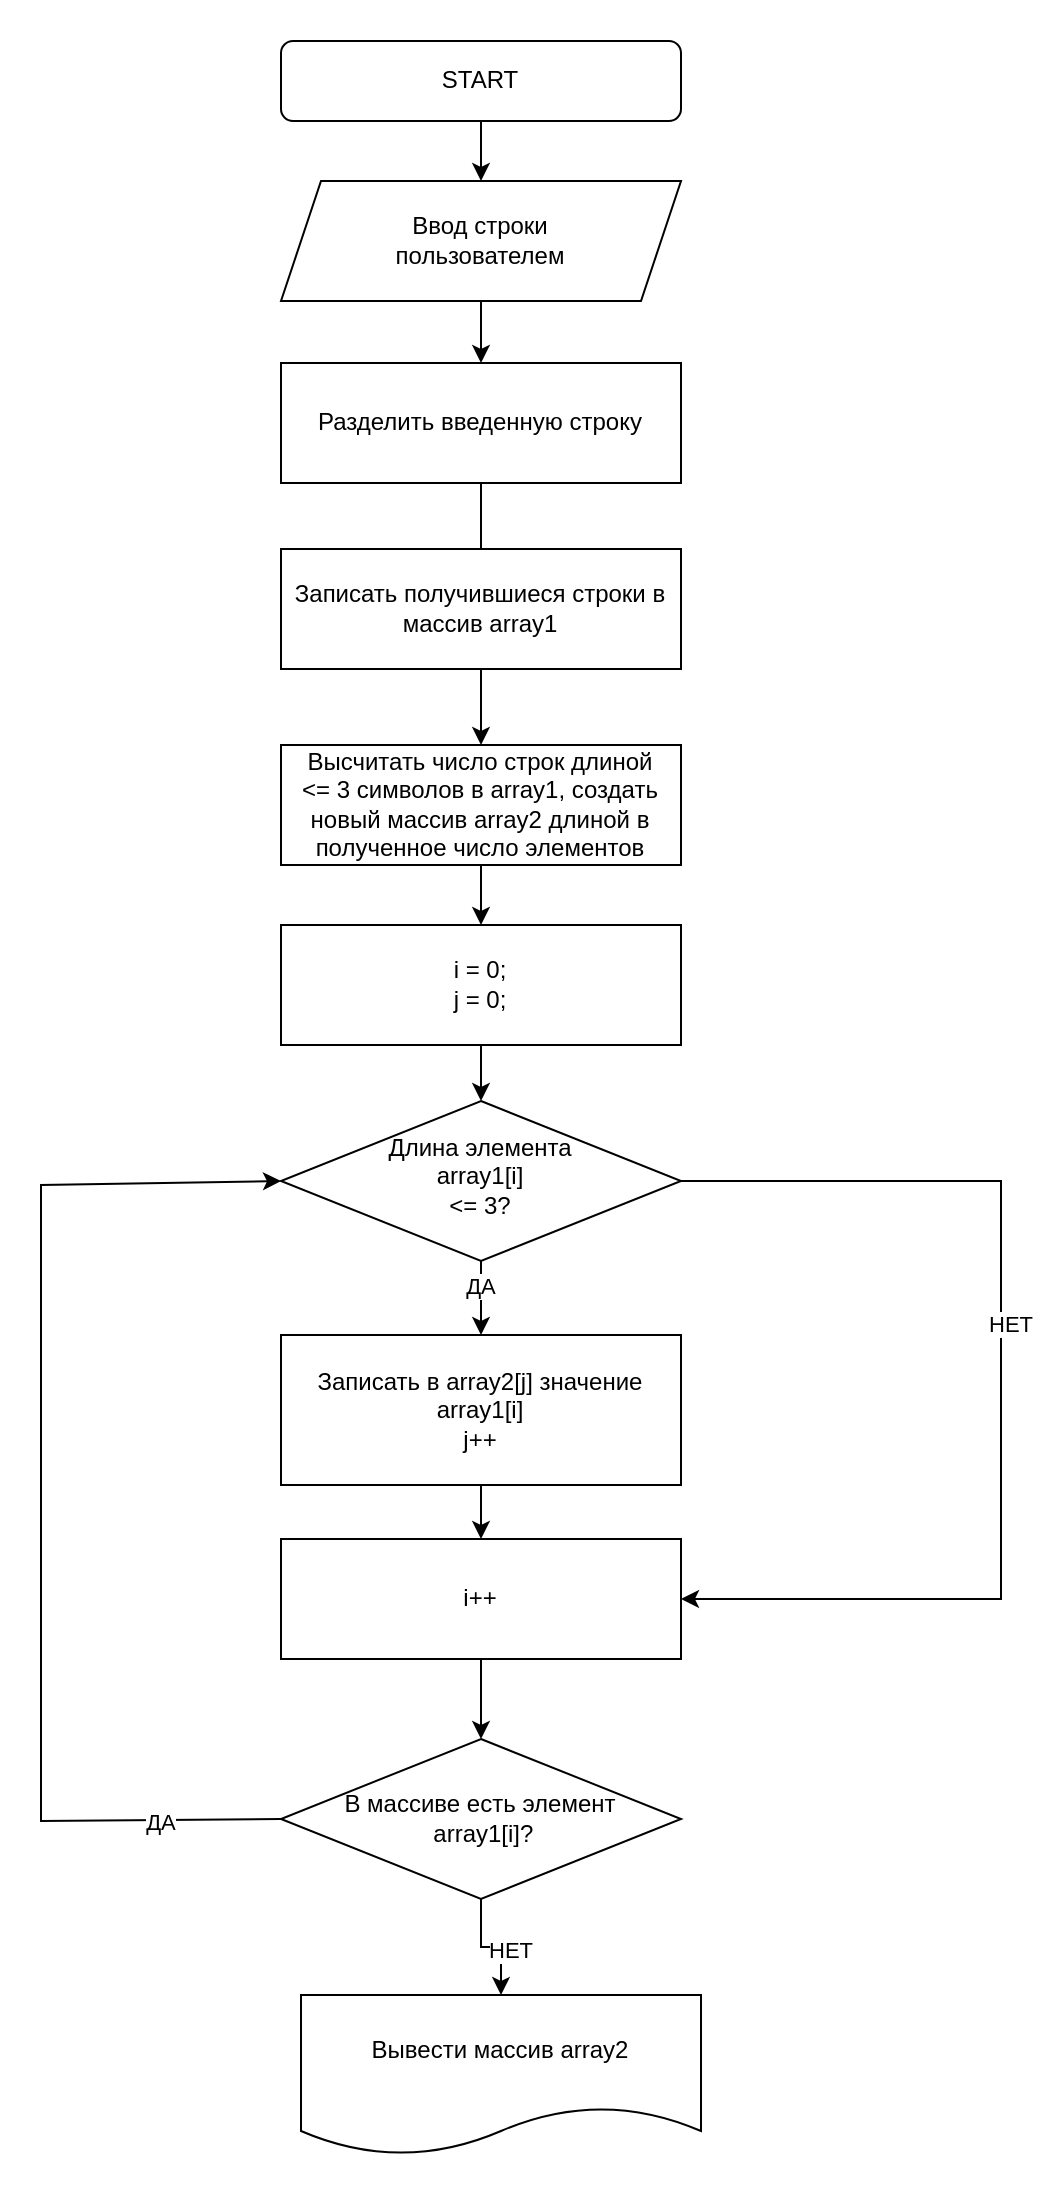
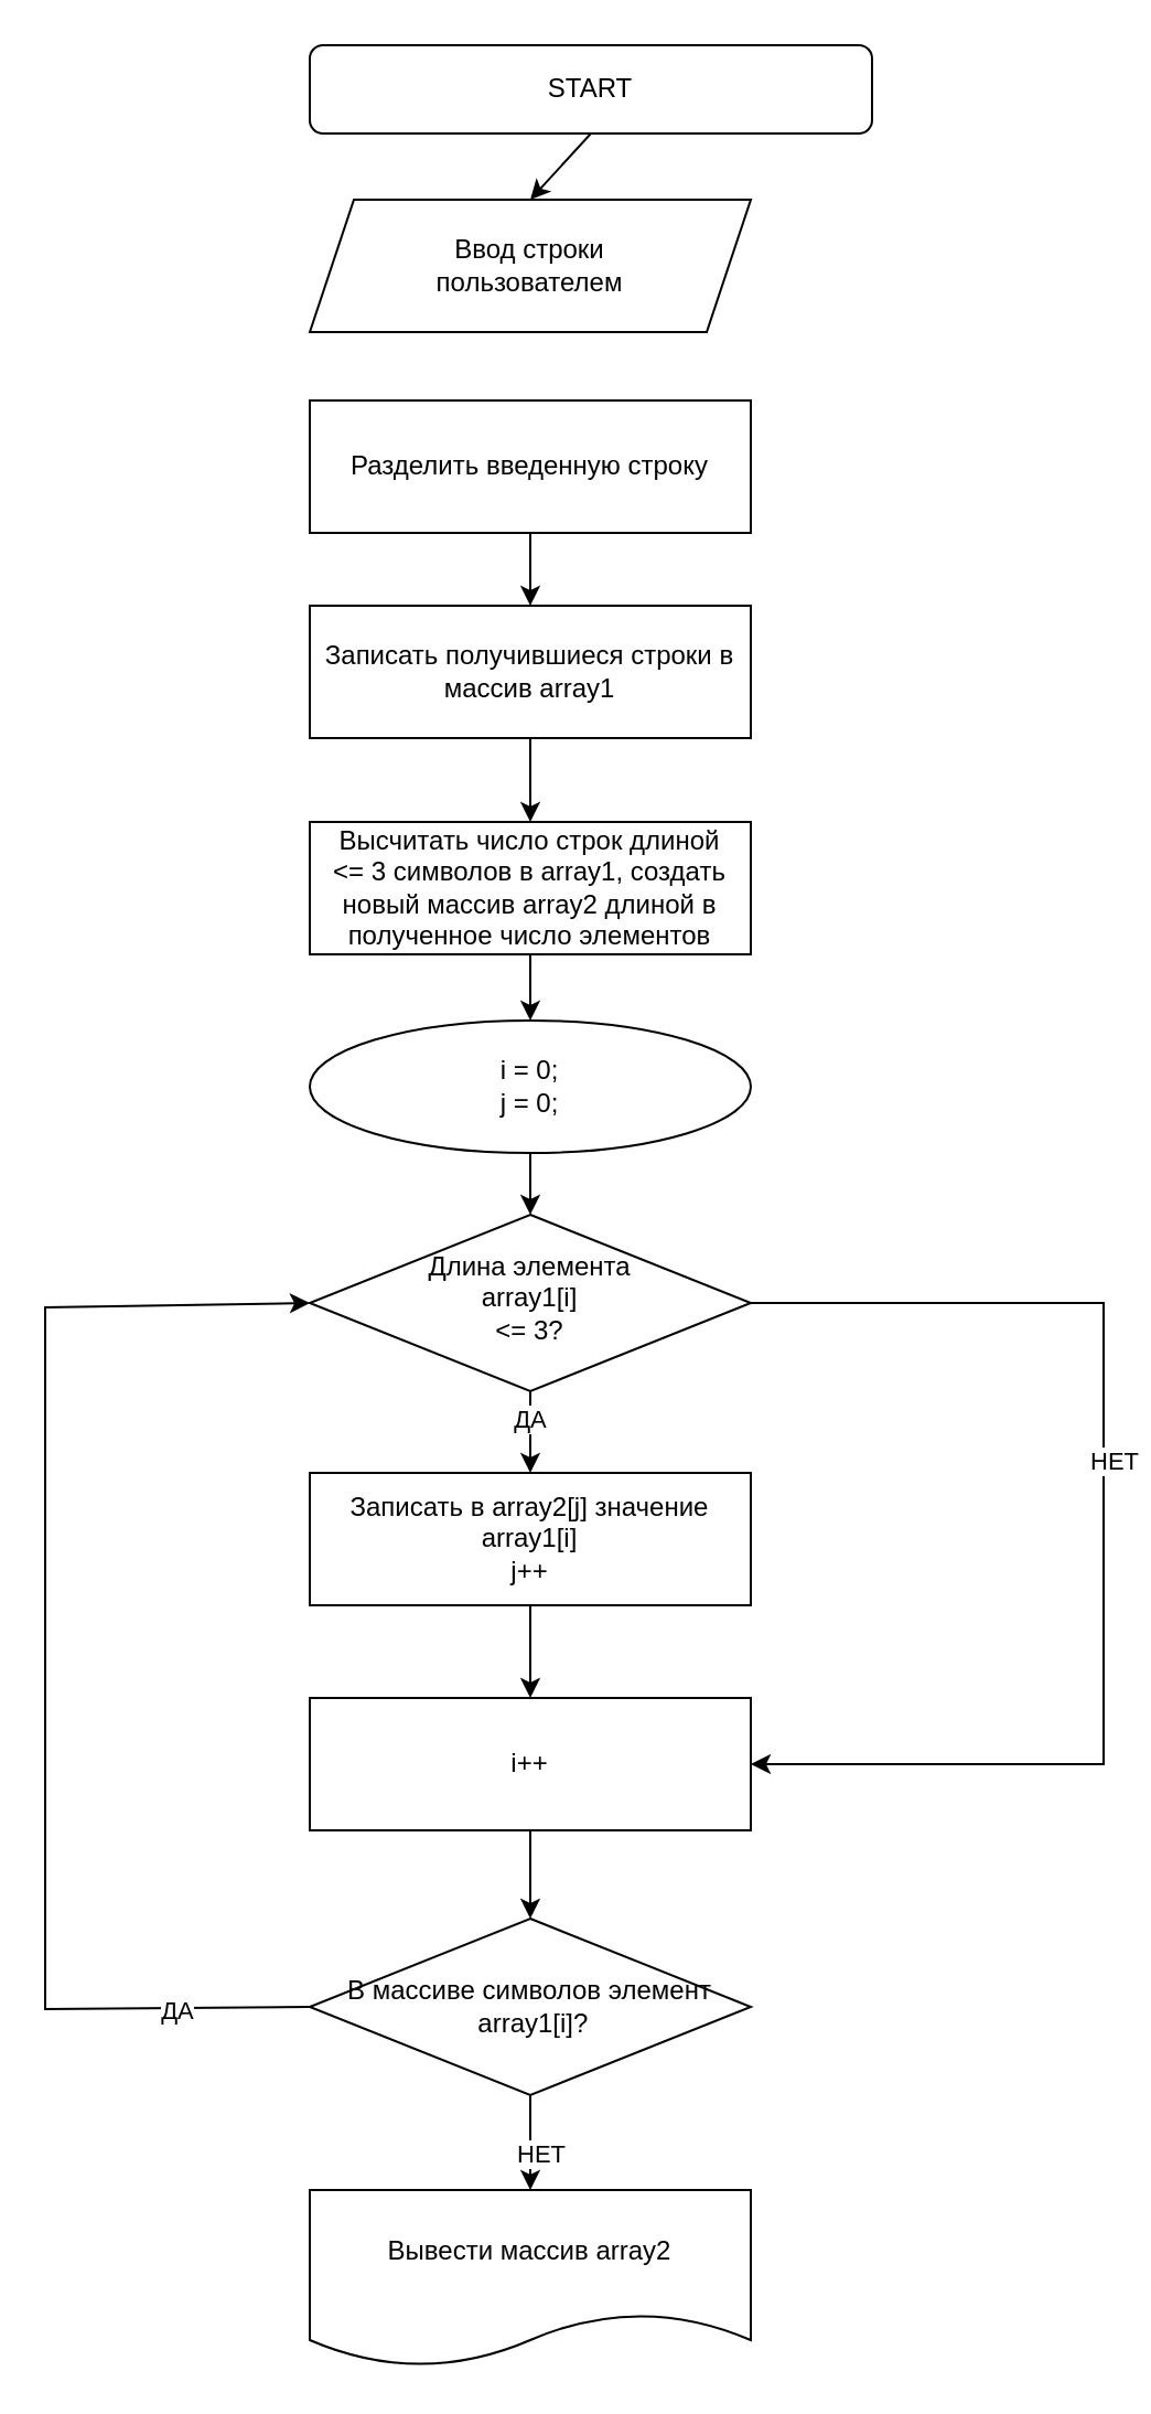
- <mxCell id="2" value="START" style="rounded=1;whiteSpace=wrap;html=1;fontSize=12;glass=0;strokeWidth=1;shadow=0;" parent="1" vertex="1"><mxGeometry x="140" y="20" width="200" height="40" as="geometry" /></mxCell>
+ <mxCell id="2" value="START" style="rounded=1;whiteSpace=wrap;html=1;fontSize=12;glass=0;strokeWidth=1;shadow=0;" parent="1" vertex="1"><mxGeometry x="140" y="20" width="255" height="40" as="geometry" /></mxCell>
- <mxCell id="9" value="" style="endArrow=classic;html=1;rounded=0;exitX=0.5;exitY=1;exitDx=0;exitDy=0;entryX=0.5;entryY=0;entryDx=0;entryDy=0;" edge="1" parent="1" source="6" target="8"><mxGeometry width="50" height="50" relative="1" as="geometry"><mxPoint x="310" y="440" as="sourcePoint" /><mxPoint x="360" y="390" as="targetPoint" /></mxGeometry></mxCell>
- <mxCell id="10" value="" style="endArrow=none;html=1;rounded=0;exitX=0.5;exitY=1;exitDx=0;exitDy=0;entryX=0.5;entryY=0;entryDx=0;entryDy=0;" edge="1" target="12" parent="1" source="8"><mxGeometry width="50" height="50" relative="1" as="geometry"><mxPoint x="220" y="250" as="sourcePoint" /><mxPoint x="360" y="490" as="targetPoint" /></mxGeometry></mxCell>
+ <mxCell id="10" value="" style="endArrow=classic;html=1;rounded=0;exitX=0.5;exitY=1;exitDx=0;exitDy=0;entryX=0.5;entryY=0;entryDx=0;entryDy=0;" edge="1" target="12" parent="1" source="8"><mxGeometry width="50" height="50" relative="1" as="geometry"><mxPoint x="220" y="250" as="sourcePoint" /><mxPoint x="360" y="490" as="targetPoint" /></mxGeometry></mxCell>
- <mxCell id="16" value="&lt;div&gt;i = 0;&lt;/div&gt;&lt;div&gt;j = 0;&lt;/div&gt;" style="rounded=0;whiteSpace=wrap;html=1;" vertex="1" parent="1"><mxGeometry x="140" y="462" width="200" height="60" as="geometry" /></mxCell>
+ <mxCell id="16" value="&lt;div&gt;i = 0;&lt;/div&gt;&lt;div&gt;j = 0;&lt;/div&gt;" style="ellipse;whiteSpace=wrap;html=1;" vertex="1" parent="1"><mxGeometry x="140" y="462" width="200" height="60" as="geometry" /></mxCell>
- <mxCell id="18" value="&lt;div&gt;Записать в array2[j] значение array1[i]&lt;/div&gt;&lt;div&gt;j++&lt;br&gt;&lt;/div&gt;" style="rounded=0;whiteSpace=wrap;html=1;" vertex="1" parent="1"><mxGeometry x="140" y="667" width="200" height="75" as="geometry" /></mxCell>
+ <mxCell id="18" value="&lt;div&gt;Записать в array2[j] значение array1[i]&lt;/div&gt;&lt;div&gt;j++&lt;br&gt;&lt;/div&gt;" style="rounded=0;whiteSpace=wrap;html=1;" vertex="1" parent="1"><mxGeometry x="140" y="667" width="200" height="60" as="geometry" /></mxCell>
- <mxCell id="23" value="&lt;div&gt;В массиве есть элемент&lt;/div&gt;&lt;div&gt;&amp;nbsp;array1[i]?&lt;/div&gt;" style="rhombus;whiteSpace=wrap;html=1;" vertex="1" parent="1"><mxGeometry x="140" y="869" width="200" height="80" as="geometry" /></mxCell>
+ <mxCell id="23" value="&lt;div&gt;В массиве символов элемент&lt;/div&gt;&lt;div&gt;&amp;nbsp;array1[i]?&lt;/div&gt;" style="rhombus;whiteSpace=wrap;html=1;" vertex="1" parent="1"><mxGeometry x="140" y="869" width="200" height="80" as="geometry" /></mxCell>
- <mxCell id="24" value="Вывести массив array2" style="shape=document;whiteSpace=wrap;html=1;boundedLbl=1;" vertex="1" parent="1"><mxGeometry x="150" y="997" width="200" height="80" as="geometry" /></mxCell>
+ <mxCell id="24" value="Вывести массив array2" style="shape=document;whiteSpace=wrap;html=1;boundedLbl=1;" vertex="1" parent="1"><mxGeometry x="140" y="992" width="200" height="80" as="geometry" /></mxCell>
